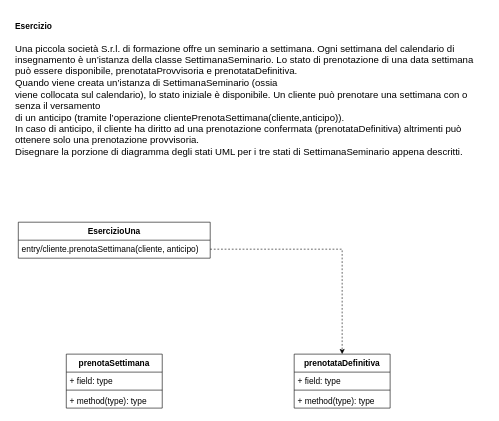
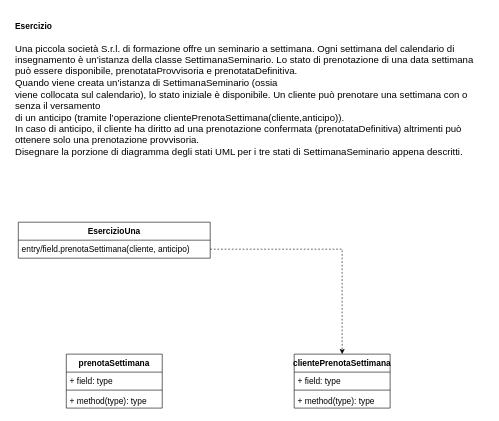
- <mxCell id="4" value="entry/cliente.prenotaSettimana(cliente, anticipo)" style="text;strokeColor=none;fillColor=none;align=left;verticalAlign=top;spacingLeft=4;spacingRight=4;overflow=hidden;rotatable=0;points=[[0,0.5],[1,0.5]];portConstraint=eastwest;fontSize=14;" vertex="1" parent="3"><mxGeometry y="30" width="320" height="30" as="geometry" /></mxCell>
+ <mxCell id="4" value="entry/field.prenotaSettimana(cliente, anticipo)" style="text;strokeColor=none;fillColor=none;align=left;verticalAlign=top;spacingLeft=4;spacingRight=4;overflow=hidden;rotatable=0;points=[[0,0.5],[1,0.5]];portConstraint=eastwest;fontSize=14;" vertex="1" parent="3"><mxGeometry y="30" width="320" height="30" as="geometry" /></mxCell>
- <mxCell id="9" value="prenotataDefinitiva" style="swimlane;fontStyle=1;align=center;verticalAlign=top;childLayout=stackLayout;horizontal=1;startSize=30;horizontalStack=0;resizeParent=1;resizeParentMax=0;resizeLast=0;collapsible=1;marginBottom=0;fontSize=14;" vertex="1" parent="1"><mxGeometry x="490" y="590" width="160" height="90" as="geometry" /></mxCell>
+ <mxCell id="9" value="clientePrenotaSettimana" style="swimlane;fontStyle=1;align=center;verticalAlign=top;childLayout=stackLayout;horizontal=1;startSize=30;horizontalStack=0;resizeParent=1;resizeParentMax=0;resizeLast=0;collapsible=1;marginBottom=0;fontSize=14;" vertex="1" parent="1"><mxGeometry x="490" y="590" width="160" height="90" as="geometry" /></mxCell>
